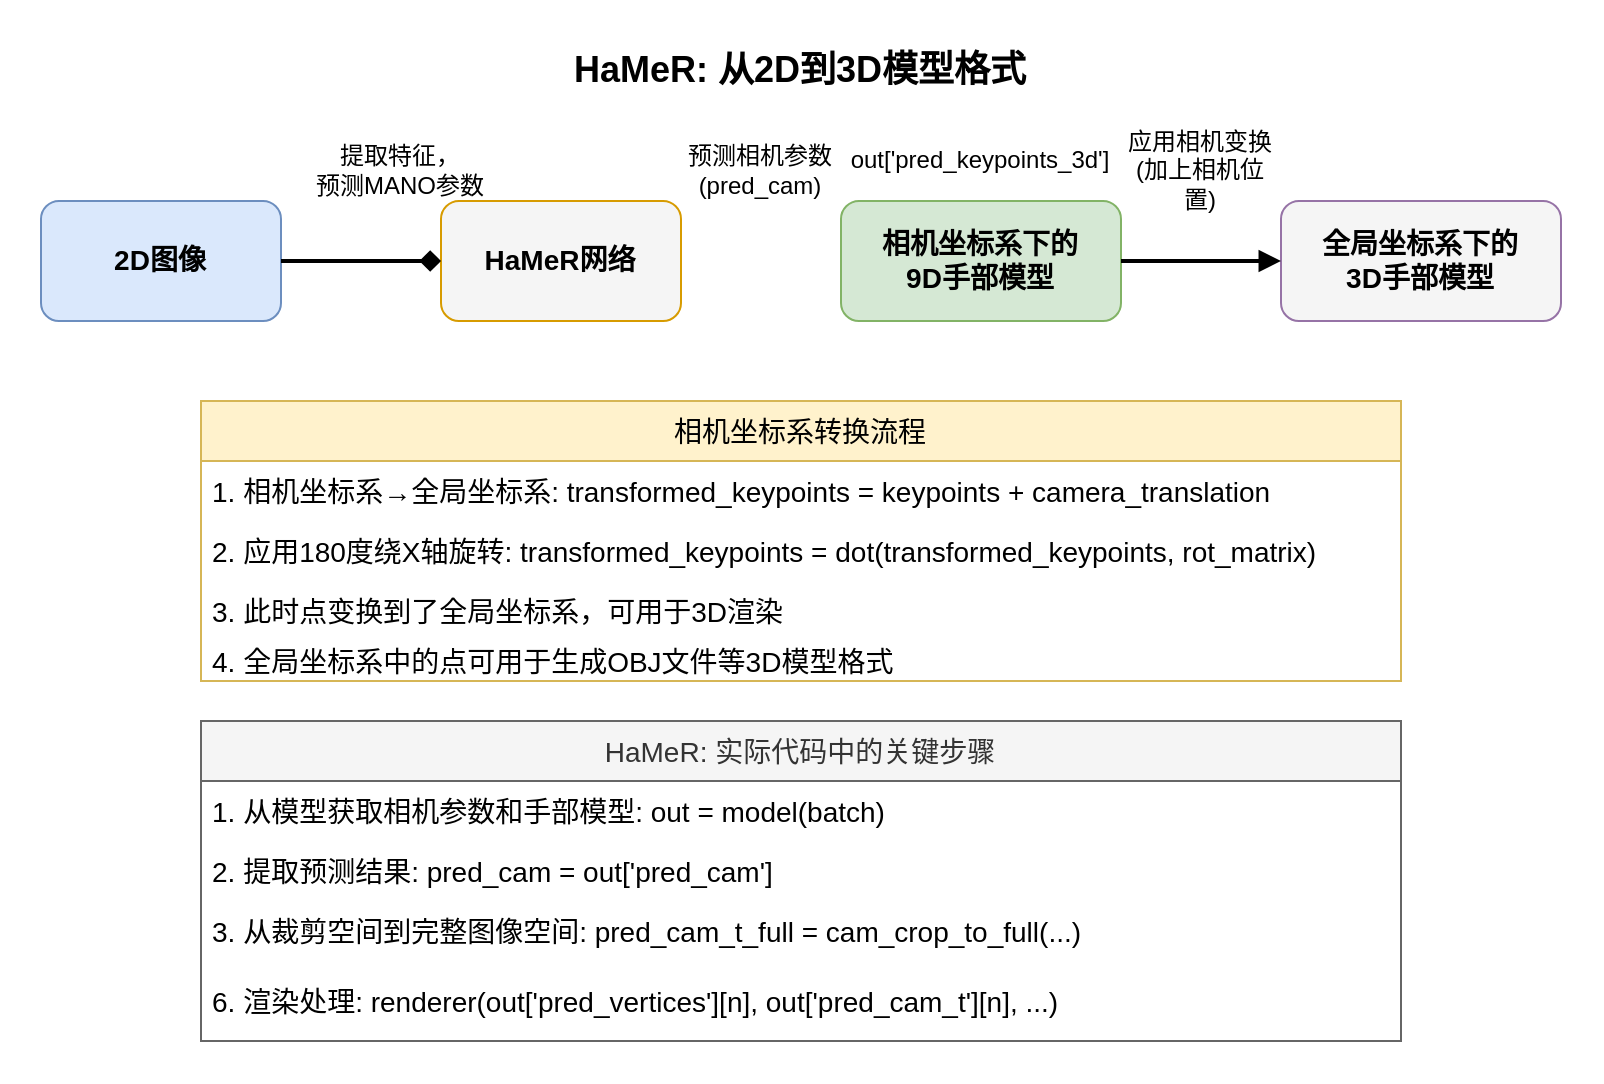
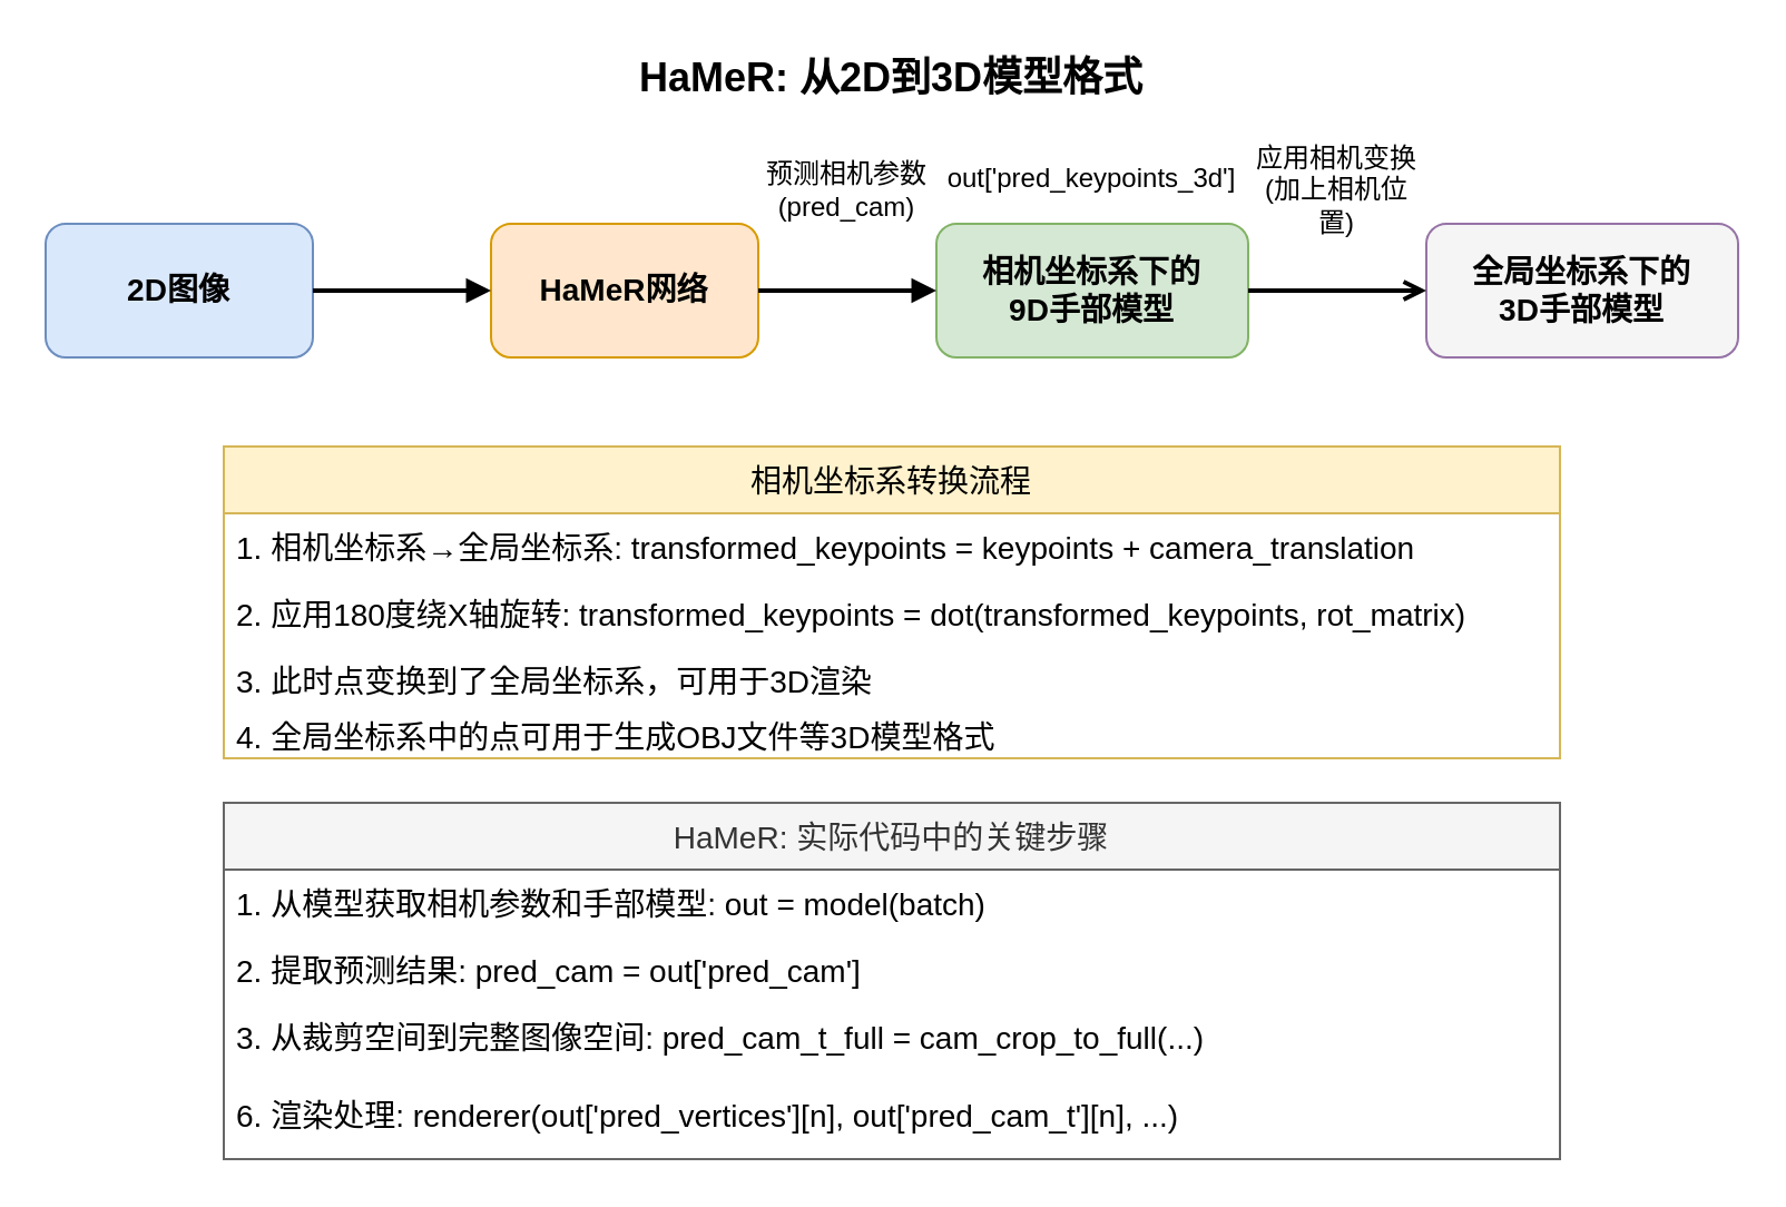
- <mxCell id="10" value="提取特征，&lt;br&gt;预测MANO参数" style="text;html=1;strokeColor=none;fillColor=none;align=center;verticalAlign=middle;whiteSpace=wrap;rounded=0;fontSize=12;" parent="1" vertex="1"><mxGeometry x="140" y="70" width="120" height="30" as="geometry" /></mxCell>
- <mxCell id="7" value="" style="endArrow=diamond;html=1;fontSize=12;exitX=1;exitY=0.5;exitDx=0;exitDy=0;entryX=0;entryY=0.5;entryDx=0;entryDy=0;endFill=1;strokeWidth=2;" parent="1" source="3" target="4" edge="1"><mxGeometry width="50" height="50" relative="1" as="geometry"><mxPoint x="170" y="180" as="sourcePoint" /><mxPoint x="220" y="130" as="targetPoint" /></mxGeometry></mxCell>
+ <mxCell id="7" value="" style="endArrow=block;html=1;fontSize=12;exitX=1;exitY=0.5;exitDx=0;exitDy=0;entryX=0;entryY=0.5;entryDx=0;entryDy=0;endFill=1;strokeWidth=2;" parent="1" source="3" target="4" edge="1"><mxGeometry width="50" height="50" relative="1" as="geometry"><mxPoint x="170" y="180" as="sourcePoint" /><mxPoint x="220" y="130" as="targetPoint" /></mxGeometry></mxCell>
- <mxCell id="4" value="HaMeR网络" style="rounded=1;whiteSpace=wrap;html=1;fillColor=#f5f5f5;strokeColor=#d79b00;fontSize=14;fontStyle=1;" parent="1" vertex="1"><mxGeometry x="220" y="100" width="120" height="60" as="geometry" /></mxCell>
+ <mxCell id="4" value="HaMeR网络" style="rounded=1;whiteSpace=wrap;html=1;fillColor=#ffe6cc;strokeColor=#d79b00;fontSize=14;fontStyle=1" parent="1" vertex="1"><mxGeometry x="220" y="100" width="120" height="60" as="geometry" /></mxCell>
+ <mxCell id="8" value="" style="endArrow=block;html=1;fontSize=12;exitX=1;exitY=0.5;exitDx=0;exitDy=0;entryX=0;entryY=0.5;entryDx=0;entryDy=0;endFill=1;strokeWidth=2;" parent="1" source="4" target="5" edge="1"><mxGeometry width="50" height="50" relative="1" as="geometry"><mxPoint x="360" y="180" as="sourcePoint" /><mxPoint x="410" y="130" as="targetPoint" /></mxGeometry></mxCell>
- <mxCell id="9" value="" style="endArrow=block;html=1;fontSize=12;exitX=1;exitY=0.5;exitDx=0;exitDy=0;entryX=0;entryY=0.5;entryDx=0;entryDy=0;endFill=1;strokeWidth=2;" parent="1" source="5" target="6" edge="1"><mxGeometry width="50" height="50" relative="1" as="geometry"><mxPoint x="580" y="180" as="sourcePoint" /><mxPoint x="630" y="130" as="targetPoint" /></mxGeometry></mxCell>
+ <mxCell id="9" value="" style="endArrow=open;html=1;fontSize=12;exitX=1;exitY=0.5;exitDx=0;exitDy=0;entryX=0;entryY=0.5;entryDx=0;entryDy=0;endFill=1;strokeWidth=2;" parent="1" source="5" target="6" edge="1"><mxGeometry width="50" height="50" relative="1" as="geometry"><mxPoint x="580" y="180" as="sourcePoint" /><mxPoint x="630" y="130" as="targetPoint" /></mxGeometry></mxCell>
